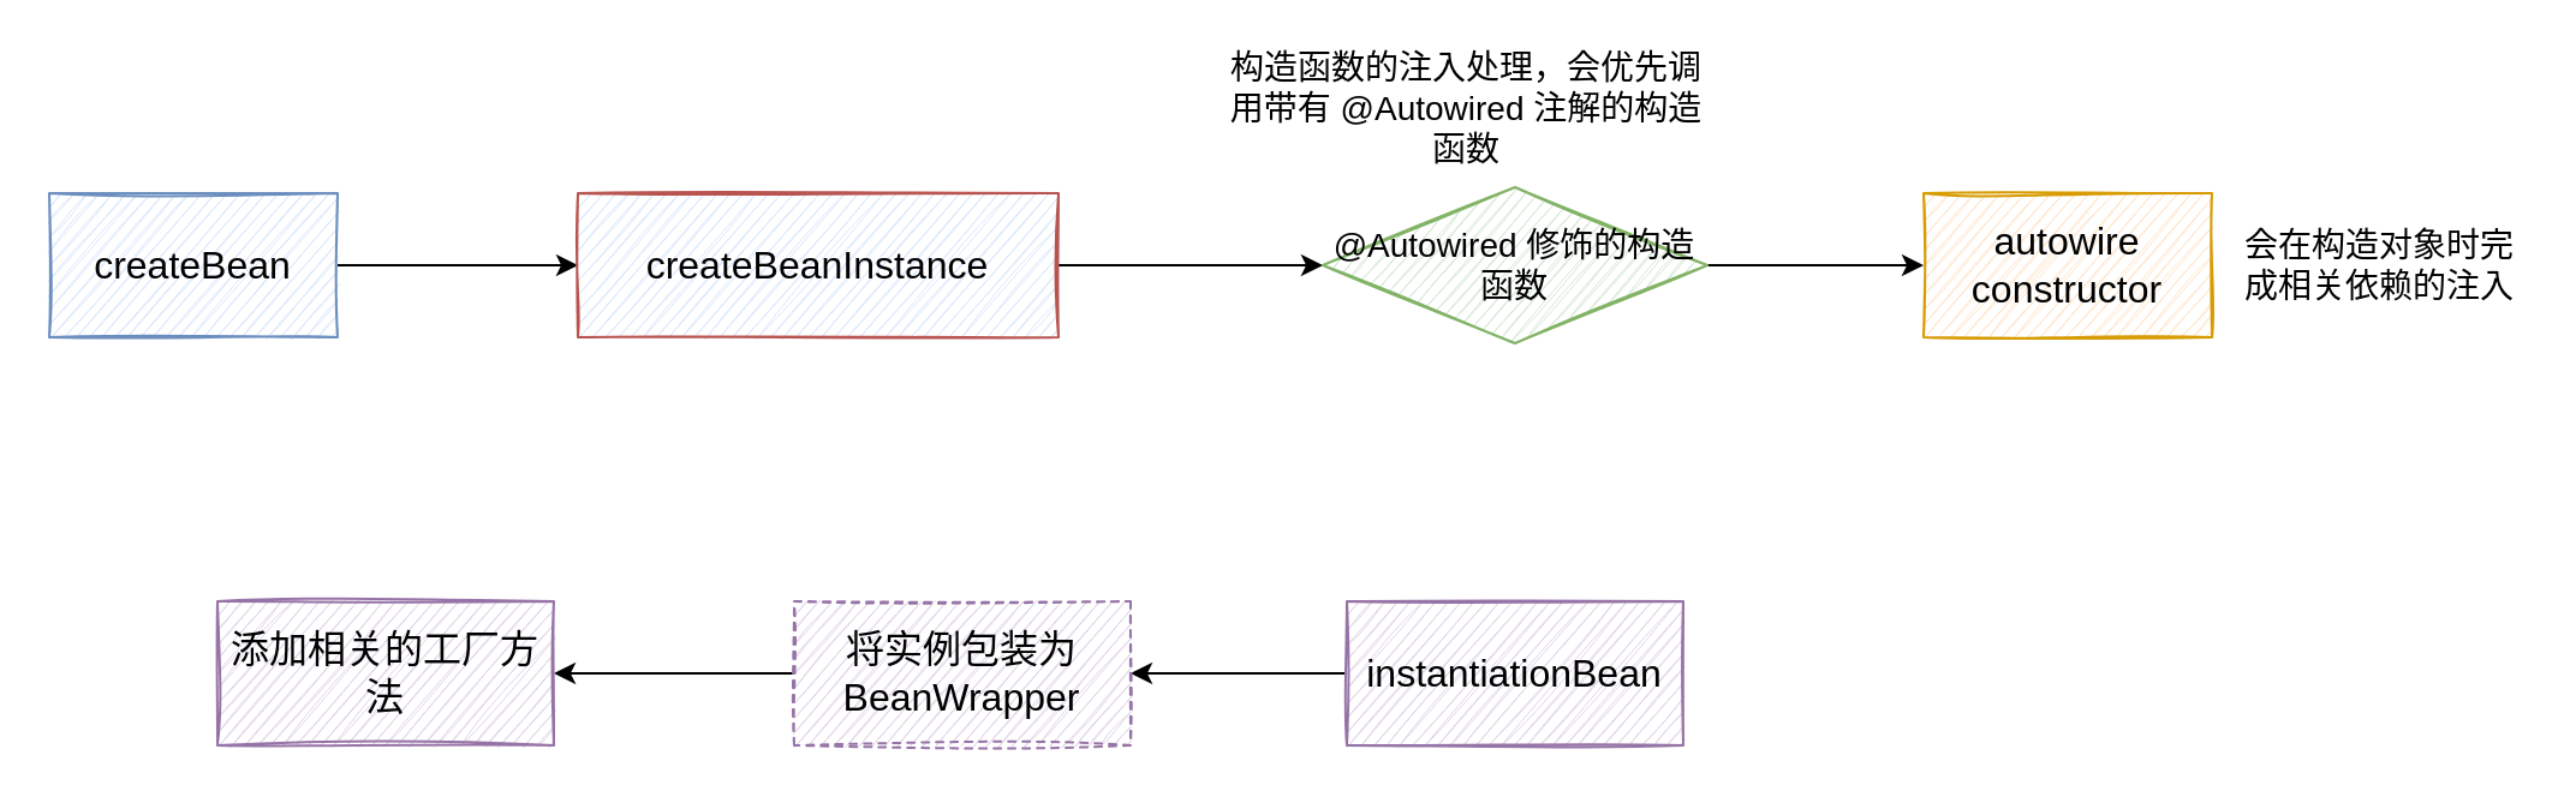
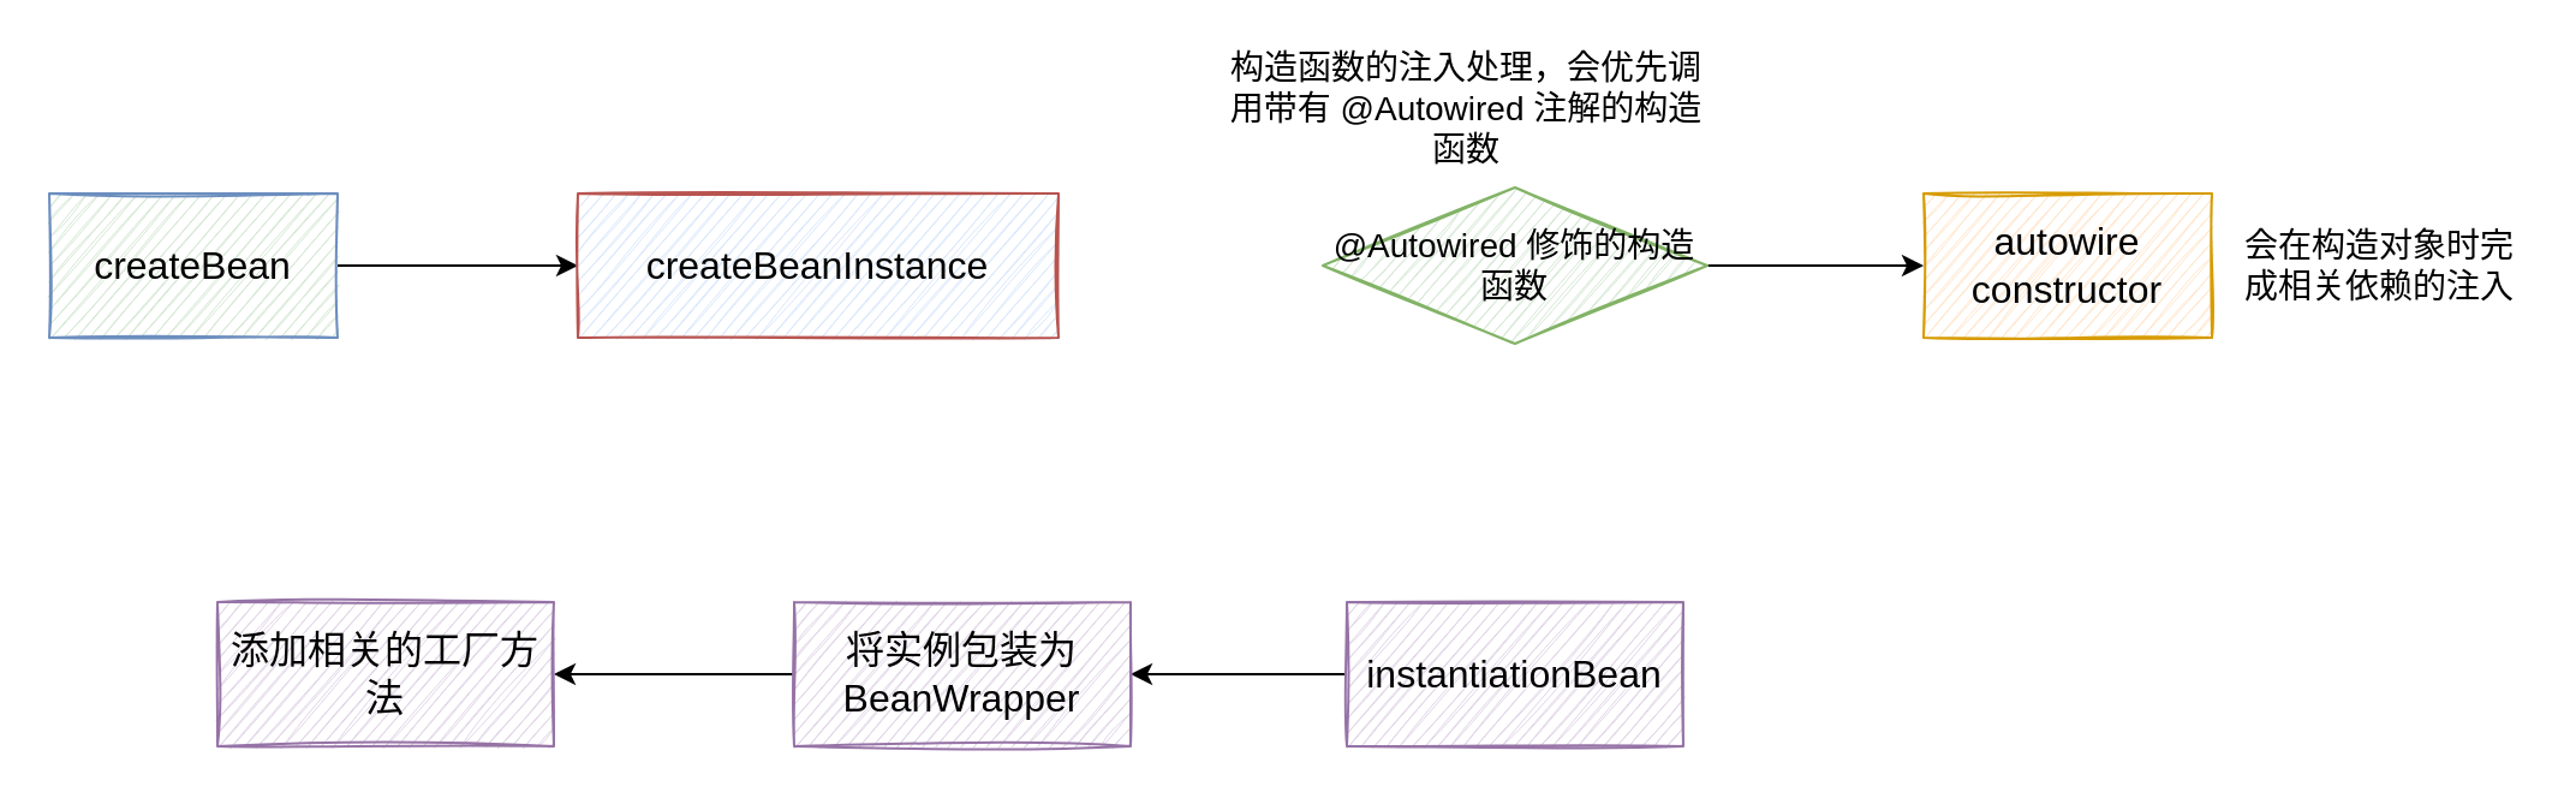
- <mxCell id="3" value="createBean" style="rounded=0;whiteSpace=wrap;html=1;sketch=1;fillColor=#dae8fc;strokeColor=#6c8ebf;fontSize=16;" vertex="1" parent="1"><mxGeometry x="20" y="80" width="120" height="60" as="geometry" /></mxCell>
+ <mxCell id="3" value="createBean" style="rounded=0;whiteSpace=wrap;html=1;sketch=1;fillColor=#d5e8d4;strokeColor=#6c8ebf;fontSize=16;" vertex="1" parent="1"><mxGeometry x="20" y="80" width="120" height="60" as="geometry" /></mxCell>
- <mxCell id="4" style="edgeStyle=orthogonalEdgeStyle;rounded=0;orthogonalLoop=1;jettySize=auto;html=1;exitX=1;exitY=0.5;exitDx=0;exitDy=0;entryX=0;entryY=0.5;entryDx=0;entryDy=0;fontSize=14;" edge="1" parent="1" source="5" target="8"><mxGeometry relative="1" as="geometry" /></mxCell>
- <mxCell id="12" value="将实例包装为 BeanWrapper" style="rounded=0;whiteSpace=wrap;html=1;sketch=1;fillColor=#e1d5e7;strokeColor=#9673a6;fontSize=16;dashed=1;" vertex="1" parent="1"><mxGeometry x="330" y="250" width="140" height="60" as="geometry" /></mxCell>
+ <mxCell id="12" value="将实例包装为 BeanWrapper" style="rounded=0;whiteSpace=wrap;html=1;sketch=1;fillColor=#e1d5e7;strokeColor=#9673a6;fontSize=16;" vertex="1" parent="1"><mxGeometry x="330" y="250" width="140" height="60" as="geometry" /></mxCell>
